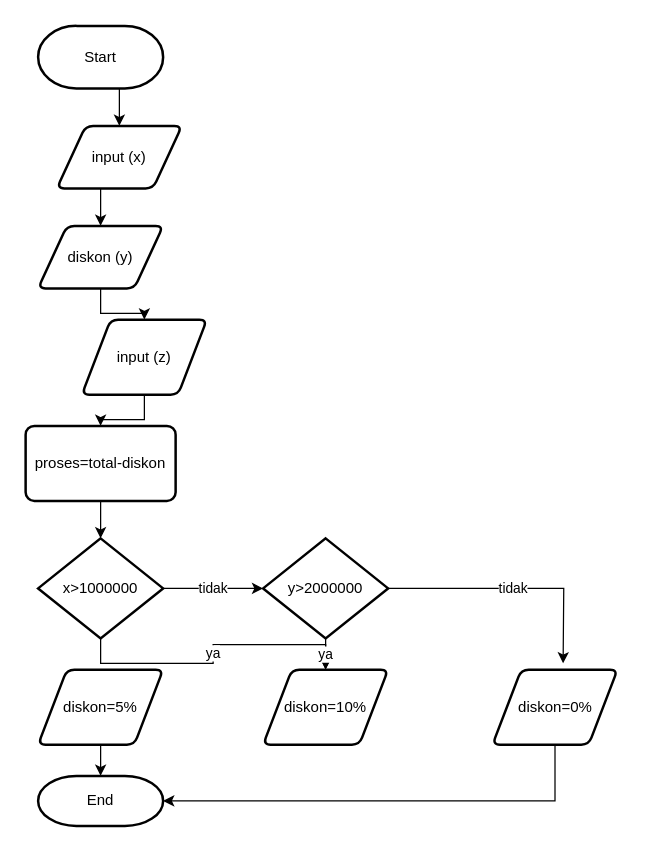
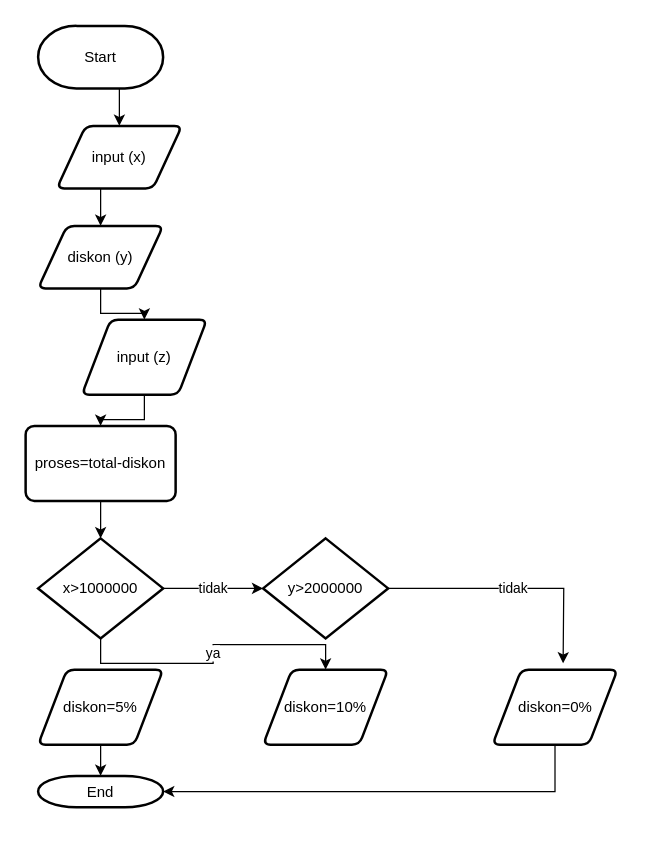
- <mxCell id="23" value="ya" style="edgeStyle=orthogonalEdgeStyle;rounded=0;orthogonalLoop=1;jettySize=auto;html=1;exitX=0.5;exitY=1;exitDx=0;exitDy=0;exitPerimeter=0;entryX=0.5;entryY=0;entryDx=0;entryDy=0;" edge="1" parent="1" source="13" target="16"><mxGeometry relative="1" as="geometry" /></mxCell>
- <mxCell id="19" value="End" style="strokeWidth=2;html=1;shape=mxgraph.flowchart.terminator;whiteSpace=wrap;" vertex="1" parent="1"><mxGeometry x="30" y="620" width="100" height="40" as="geometry" /></mxCell>
+ <mxCell id="19" value="End" style="strokeWidth=2;html=1;shape=mxgraph.flowchart.terminator;whiteSpace=wrap;" vertex="1" parent="1"><mxGeometry x="30" y="620" width="100" height="25" as="geometry" /></mxCell>
